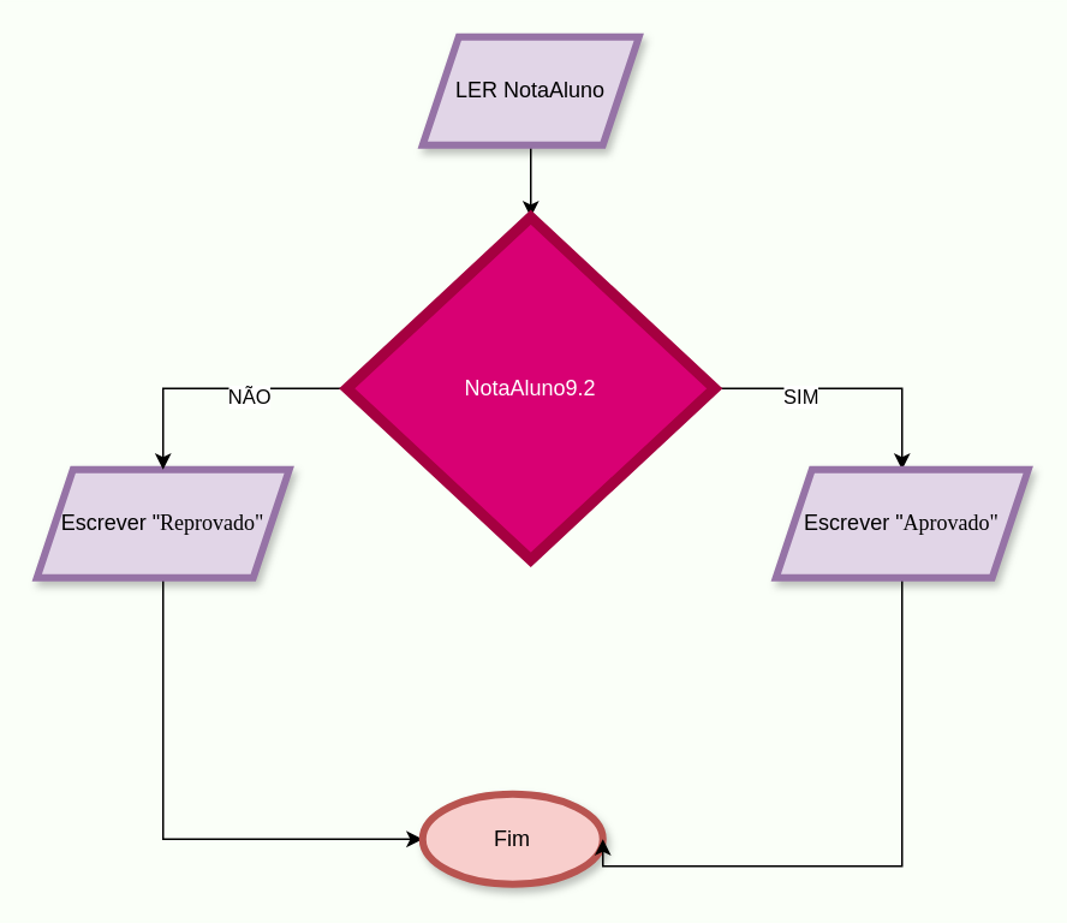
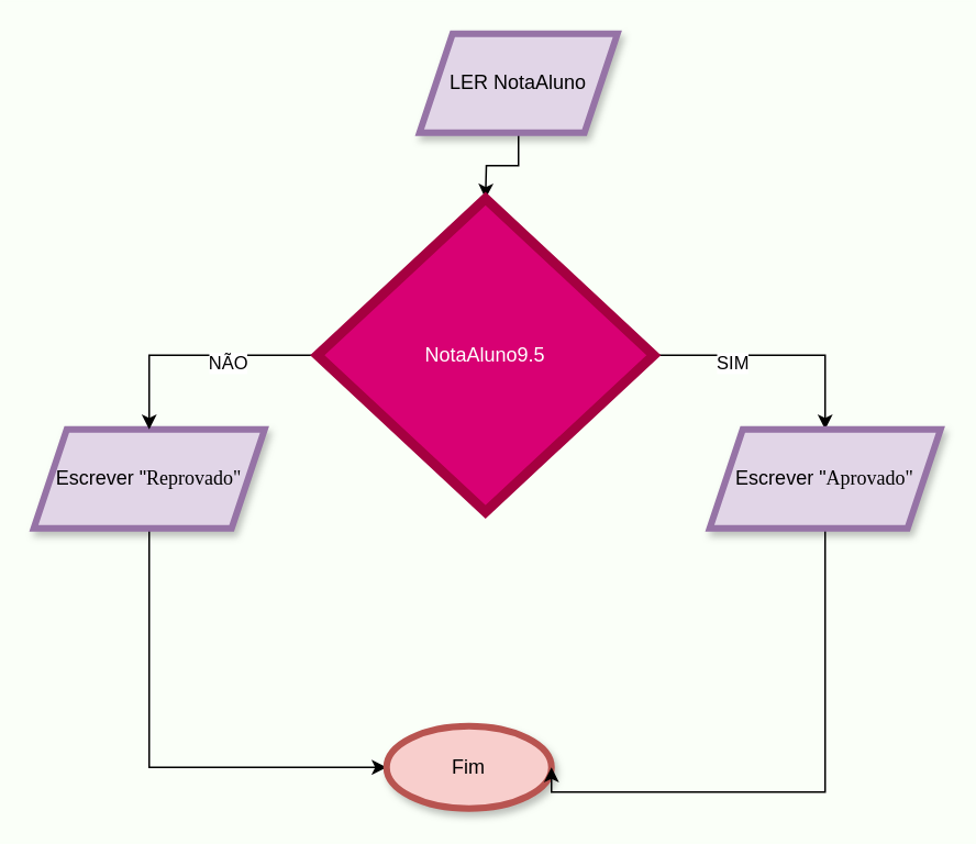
- <mxCell id="3" value="LER NotaAluno" style="shape=parallelogram;perimeter=parallelogramPerimeter;whiteSpace=wrap;html=1;fixedSize=1;fillColor=#e1d5e7;strokeColor=#9673a6;strokeWidth=4;shadow=1;" parent="1" vertex="1"><mxGeometry x="234" y="20" width="120" height="60" as="geometry" /></mxCell>
+ <mxCell id="3" value="LER NotaAluno" style="shape=parallelogram;perimeter=parallelogramPerimeter;whiteSpace=wrap;html=1;fixedSize=1;fillColor=#e1d5e7;strokeColor=#9673a6;strokeWidth=4;shadow=1;" parent="1" vertex="1"><mxGeometry x="254" y="20" width="120" height="60" as="geometry" /></mxCell>
- <mxCell id="11" value="NotaAluno9.2" style="rhombus;whiteSpace=wrap;html=1;fillColor=#d80073;fontColor=#ffffff;strokeColor=#A50040;strokeWidth=6;" vertex="1" parent="1"><mxGeometry x="192" y="120" width="204" height="190" as="geometry" /></mxCell>
+ <mxCell id="11" value="NotaAluno9.5" style="rhombus;whiteSpace=wrap;html=1;fillColor=#d80073;fontColor=#ffffff;strokeColor=#A50040;strokeWidth=6;" vertex="1" parent="1"><mxGeometry x="192" y="120" width="204" height="190" as="geometry" /></mxCell>
